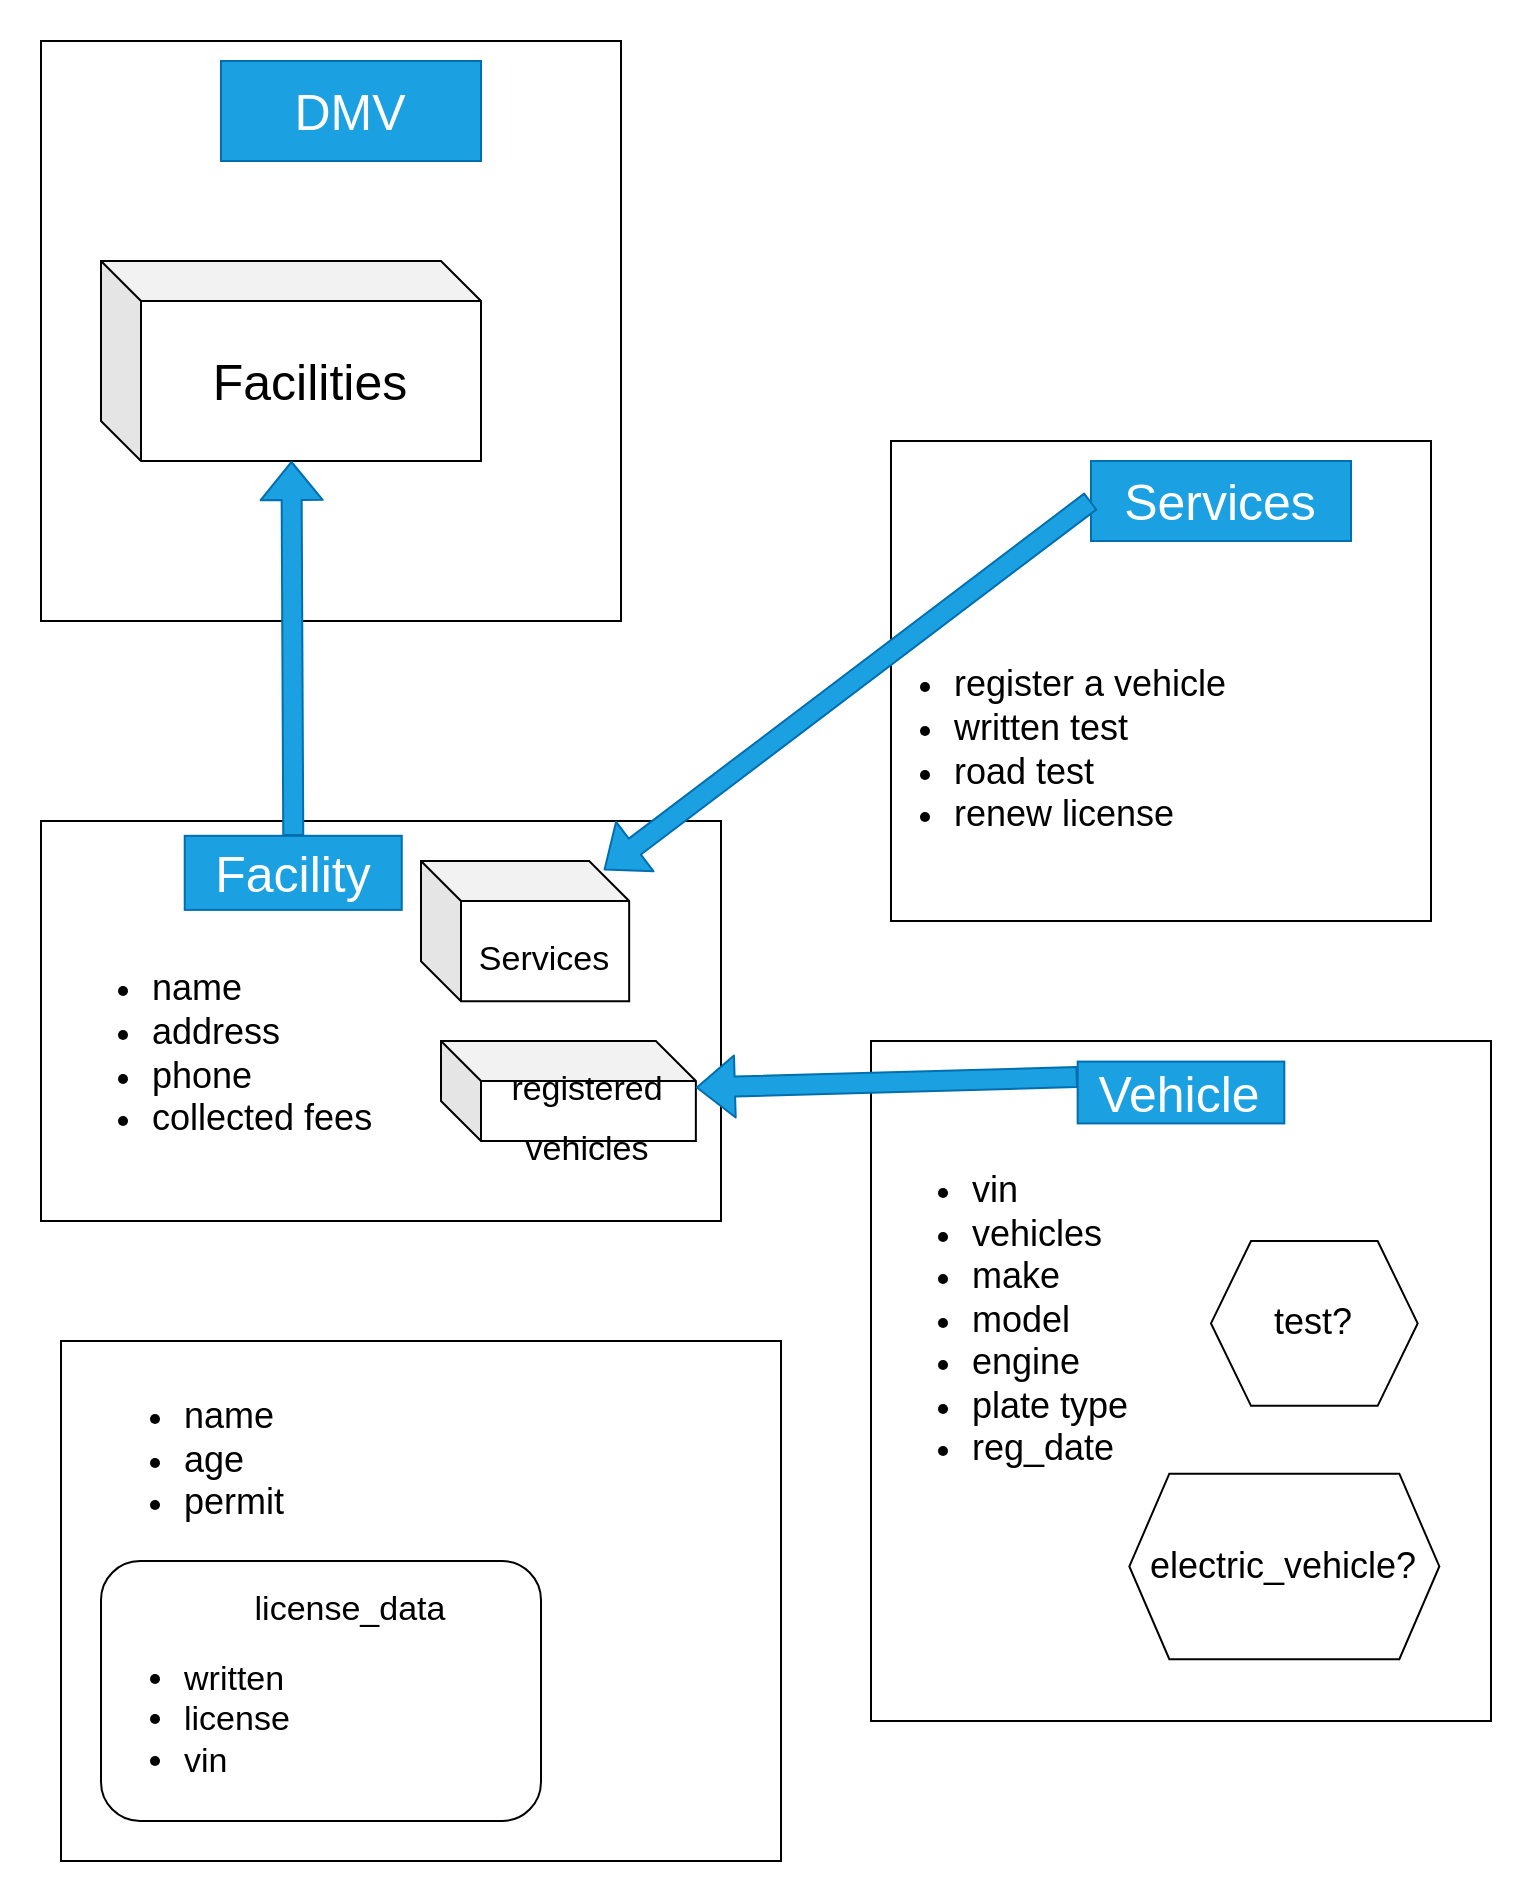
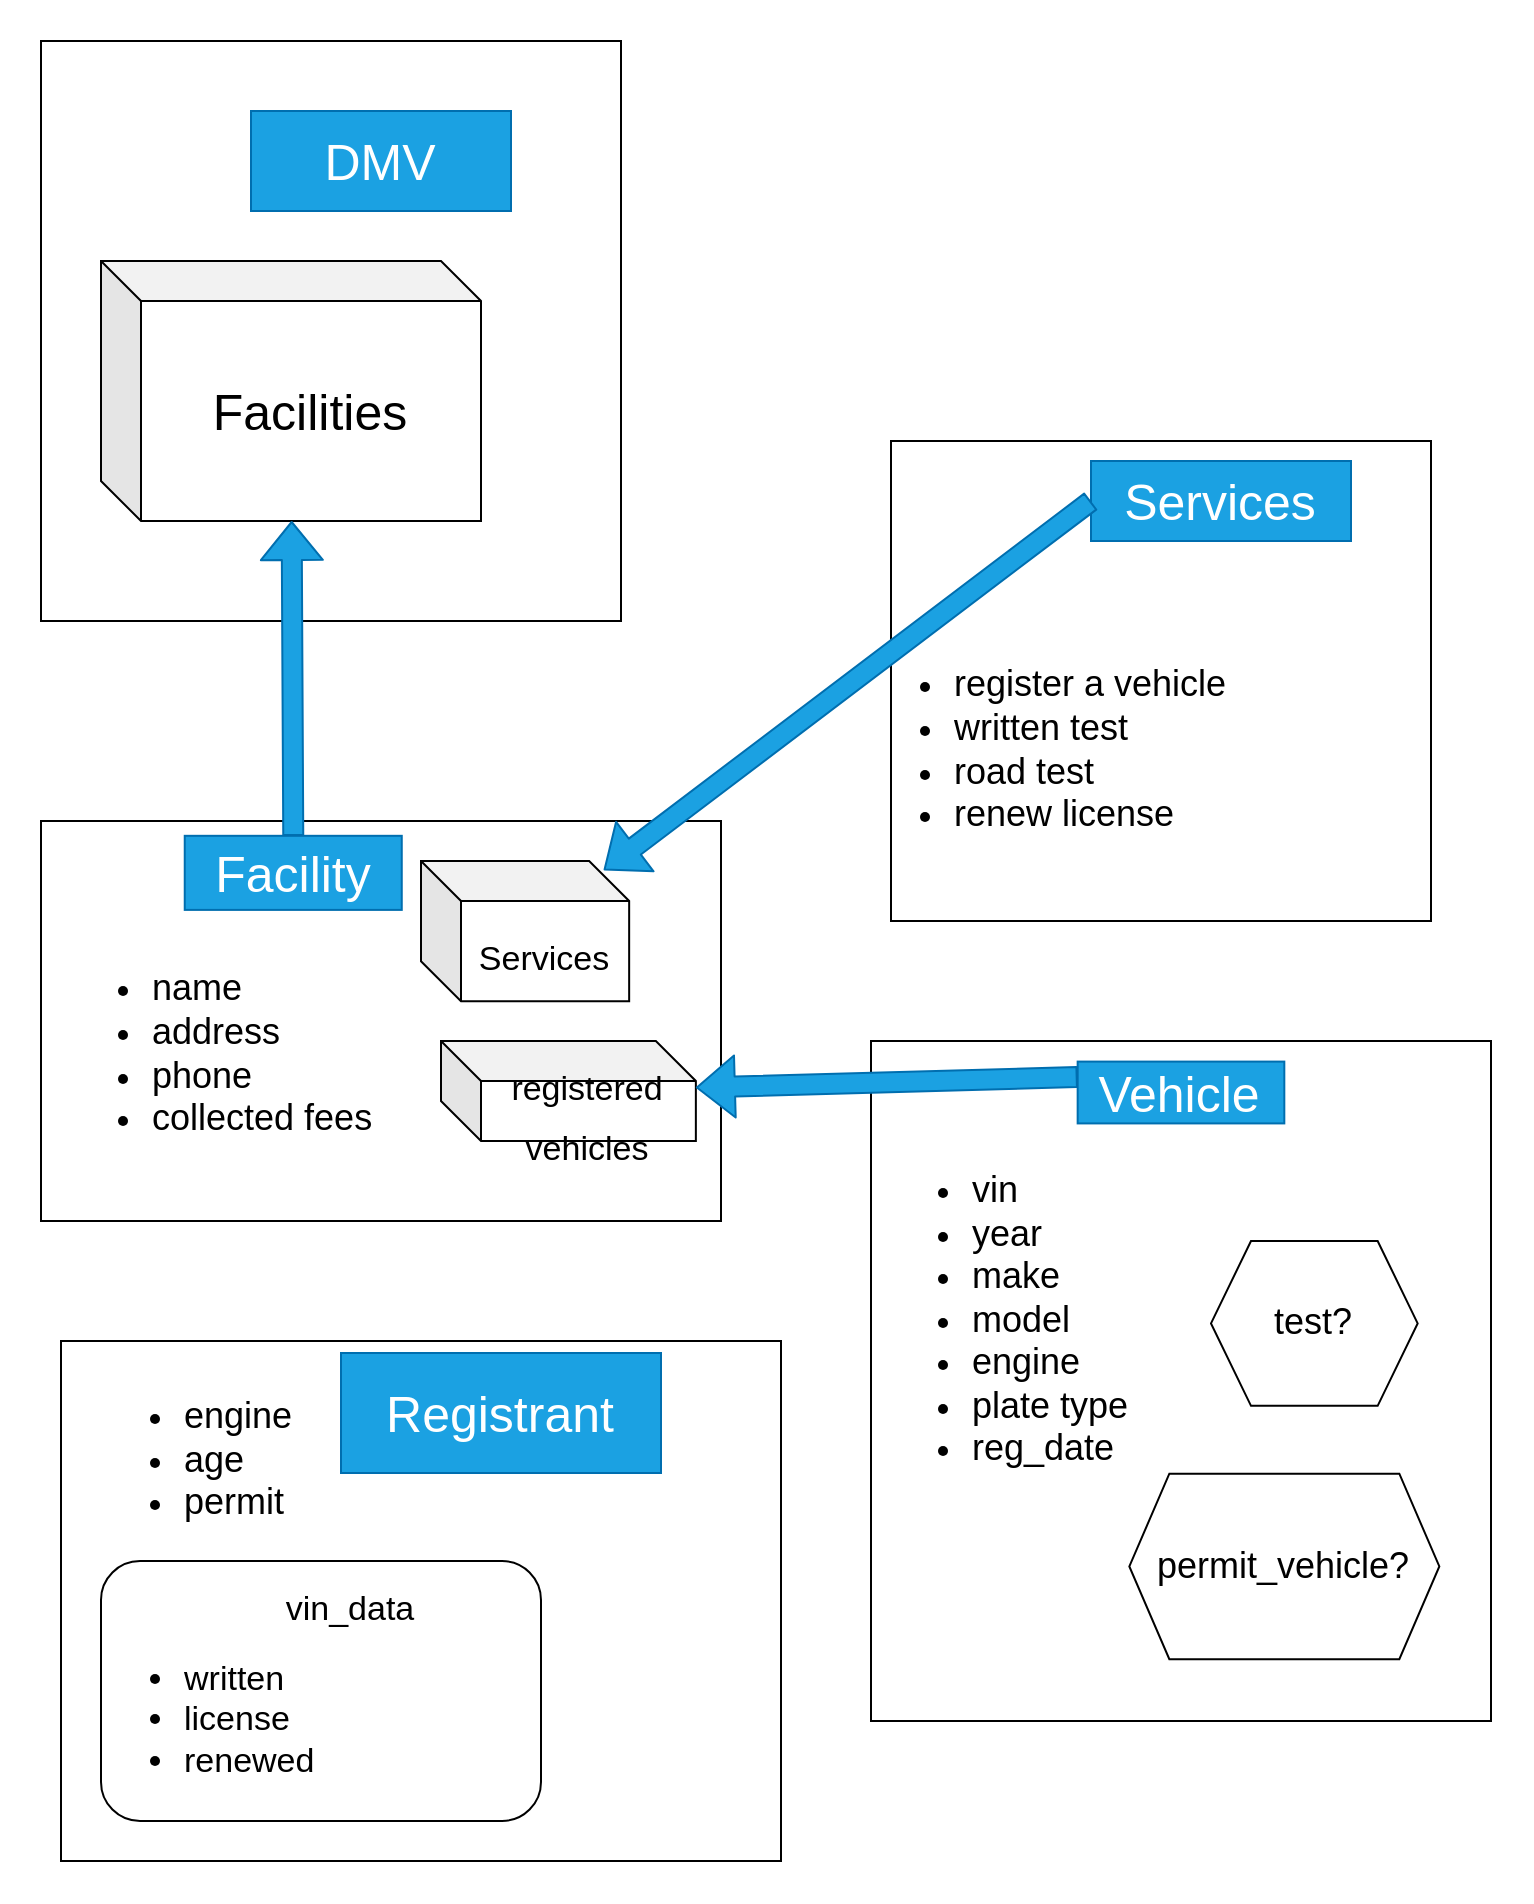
- <mxCell id="3" value="&lt;font style=&quot;font-size: 25px;&quot;&gt;DMV&lt;/font&gt;" style="text;strokeColor=#006EAF;align=center;fillColor=#1ba1e2;html=1;verticalAlign=middle;whiteSpace=wrap;rounded=0;fontColor=#ffffff;" parent="1" vertex="1"><mxGeometry x="110" y="30" width="130" height="50" as="geometry" /></mxCell>
+ <mxCell id="3" value="&lt;font style=&quot;font-size: 25px;&quot;&gt;DMV&lt;/font&gt;" style="text;strokeColor=#006EAF;align=center;fillColor=#1ba1e2;html=1;verticalAlign=middle;whiteSpace=wrap;rounded=0;fontColor=#ffffff;" parent="1" vertex="1"><mxGeometry x="125" y="55" width="130" height="50" as="geometry" /></mxCell>
- <mxCell id="4" value="Facilities" style="shape=cube;whiteSpace=wrap;html=1;boundedLbl=1;backgroundOutline=1;darkOpacity=0.05;darkOpacity2=0.1;fontSize=25;" parent="1" vertex="1"><mxGeometry x="50" y="130" width="190.0" height="100" as="geometry" /></mxCell>
+ <mxCell id="4" value="Facilities" style="shape=cube;whiteSpace=wrap;html=1;boundedLbl=1;backgroundOutline=1;darkOpacity=0.05;darkOpacity2=0.1;fontSize=25;" parent="1" vertex="1"><mxGeometry x="50" y="130" width="190.0" height="130" as="geometry" /></mxCell>
- <mxCell id="8" value="&lt;ul style=&quot;font-size: 18px;&quot;&gt;&lt;li&gt;vin&lt;/li&gt;&lt;li&gt;vehicles&lt;/li&gt;&lt;li&gt;make&lt;/li&gt;&lt;li&gt;model&lt;/li&gt;&lt;li&gt;engine&lt;/li&gt;&lt;li&gt;plate type&lt;/li&gt;&lt;li&gt;reg_date&lt;/li&gt;&lt;/ul&gt;" style="text;strokeColor=none;fillColor=none;html=1;whiteSpace=wrap;verticalAlign=middle;overflow=hidden;fontSize=25;" parent="5" vertex="1"><mxGeometry x="8.61" y="20.61" width="141.39" height="239.39" as="geometry" /></mxCell>
+ <mxCell id="8" value="&lt;ul style=&quot;font-size: 18px;&quot;&gt;&lt;li&gt;vin&lt;/li&gt;&lt;li&gt;year&lt;/li&gt;&lt;li&gt;make&lt;/li&gt;&lt;li&gt;model&lt;/li&gt;&lt;li&gt;engine&lt;/li&gt;&lt;li&gt;plate type&lt;/li&gt;&lt;li&gt;reg_date&lt;/li&gt;&lt;/ul&gt;" style="text;strokeColor=none;fillColor=none;html=1;whiteSpace=wrap;verticalAlign=middle;overflow=hidden;fontSize=25;" parent="5" vertex="1"><mxGeometry x="8.61" y="20.61" width="141.39" height="239.39" as="geometry" /></mxCell>
+ <mxCell id="13" value="&lt;font style=&quot;font-size: 25px;&quot;&gt;Registrant&lt;/font&gt;" style="text;strokeColor=#006EAF;align=center;fillColor=#1ba1e2;html=1;verticalAlign=middle;whiteSpace=wrap;rounded=0;fontColor=#ffffff;" vertex="1" parent="11"><mxGeometry x="140" y="6" width="160" height="60" as="geometry" /></mxCell>
- <mxCell id="14" value="&lt;ul style=&quot;font-size: 18px;&quot;&gt;&lt;li&gt;name&lt;/li&gt;&lt;li&gt;age&lt;/li&gt;&lt;li&gt;permit&lt;/li&gt;&lt;/ul&gt;" style="text;strokeColor=none;fillColor=none;html=1;whiteSpace=wrap;verticalAlign=middle;overflow=hidden;fontSize=25;" vertex="1" parent="11"><mxGeometry x="20" width="120" height="120" as="geometry" /></mxCell>
+ <mxCell id="14" value="&lt;ul style=&quot;font-size: 18px;&quot;&gt;&lt;li&gt;engine&lt;/li&gt;&lt;li&gt;age&lt;/li&gt;&lt;li&gt;permit&lt;/li&gt;&lt;/ul&gt;" style="text;strokeColor=none;fillColor=none;html=1;whiteSpace=wrap;verticalAlign=middle;overflow=hidden;fontSize=25;" vertex="1" parent="11"><mxGeometry x="20" width="120" height="120" as="geometry" /></mxCell>
- <mxCell id="10" value="electric_vehicle?" style="shape=hexagon;perimeter=hexagonPerimeter2;whiteSpace=wrap;html=1;fixedSize=1;fontSize=18;" parent="5" vertex="1"><mxGeometry x="129.167" y="216.364" width="155" height="92.727" as="geometry" /></mxCell>
+ <mxCell id="10" value="permit_vehicle?" style="shape=hexagon;perimeter=hexagonPerimeter2;whiteSpace=wrap;html=1;fixedSize=1;fontSize=18;" parent="5" vertex="1"><mxGeometry x="129.167" y="216.364" width="155" height="92.727" as="geometry" /></mxCell>
- <mxCell id="17" value="&lt;font style=&quot;font-size: 17px;&quot;&gt;license_data&lt;/font&gt;" style="text;strokeColor=none;align=center;fillColor=none;html=1;verticalAlign=middle;whiteSpace=wrap;rounded=0;fontSize=25;" vertex="1" parent="15"><mxGeometry x="70" width="110" height="40" as="geometry" /></mxCell>
+ <mxCell id="17" value="&lt;font style=&quot;font-size: 17px;&quot;&gt;vin_data&lt;/font&gt;" style="text;strokeColor=none;align=center;fillColor=none;html=1;verticalAlign=middle;whiteSpace=wrap;rounded=0;fontSize=25;" vertex="1" parent="15"><mxGeometry x="70" width="110" height="40" as="geometry" /></mxCell>
- <mxCell id="18" value="&lt;ul&gt;&lt;li&gt;written&lt;/li&gt;&lt;li&gt;license&lt;/li&gt;&lt;li&gt;vin&lt;/li&gt;&lt;/ul&gt;" style="text;strokeColor=none;fillColor=none;html=1;whiteSpace=wrap;verticalAlign=middle;overflow=hidden;fontSize=17;" vertex="1" parent="15"><mxGeometry y="20" width="140" height="120" as="geometry" /></mxCell>
+ <mxCell id="18" value="&lt;ul&gt;&lt;li&gt;written&lt;/li&gt;&lt;li&gt;license&lt;/li&gt;&lt;li&gt;renewed&lt;/li&gt;&lt;/ul&gt;" style="text;strokeColor=none;fillColor=none;html=1;whiteSpace=wrap;verticalAlign=middle;overflow=hidden;fontSize=17;" vertex="1" parent="15"><mxGeometry y="20" width="140" height="120" as="geometry" /></mxCell>
